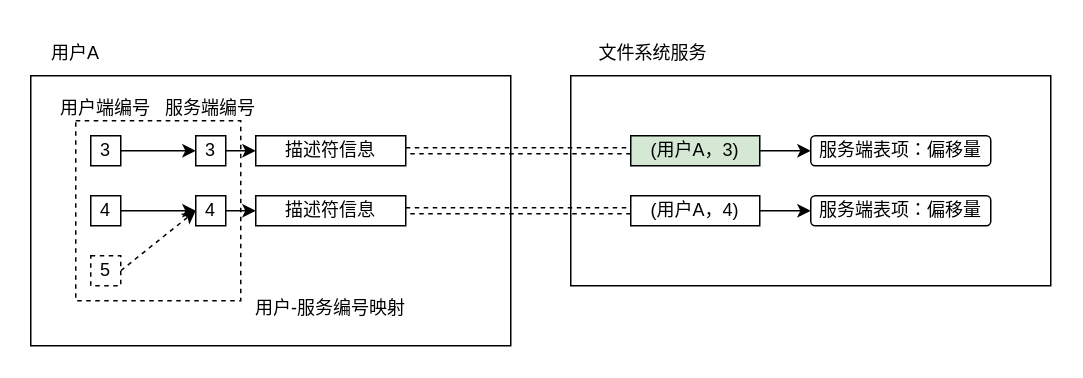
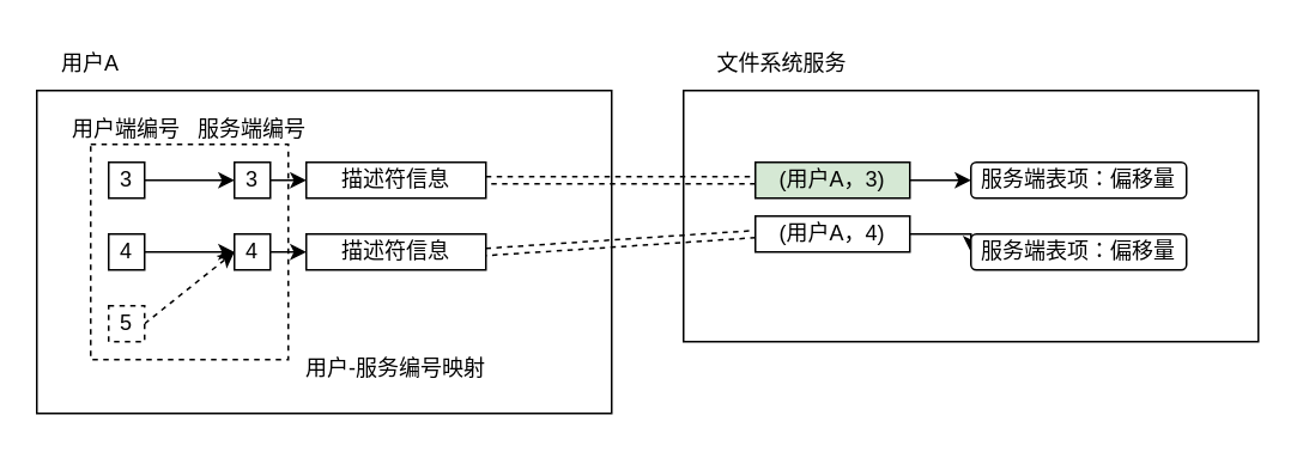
- <mxCell id="17" value="(用户A，4)" style="rounded=0;whiteSpace=wrap;html=1;" vertex="1" parent="1"><mxGeometry x="420" y="130" width="86" height="20" as="geometry" /></mxCell>
+ <mxCell id="17" value="(用户A，4)" style="rounded=0;whiteSpace=wrap;html=1;" vertex="1" parent="1"><mxGeometry x="420" y="120" width="86" height="20" as="geometry" /></mxCell>
